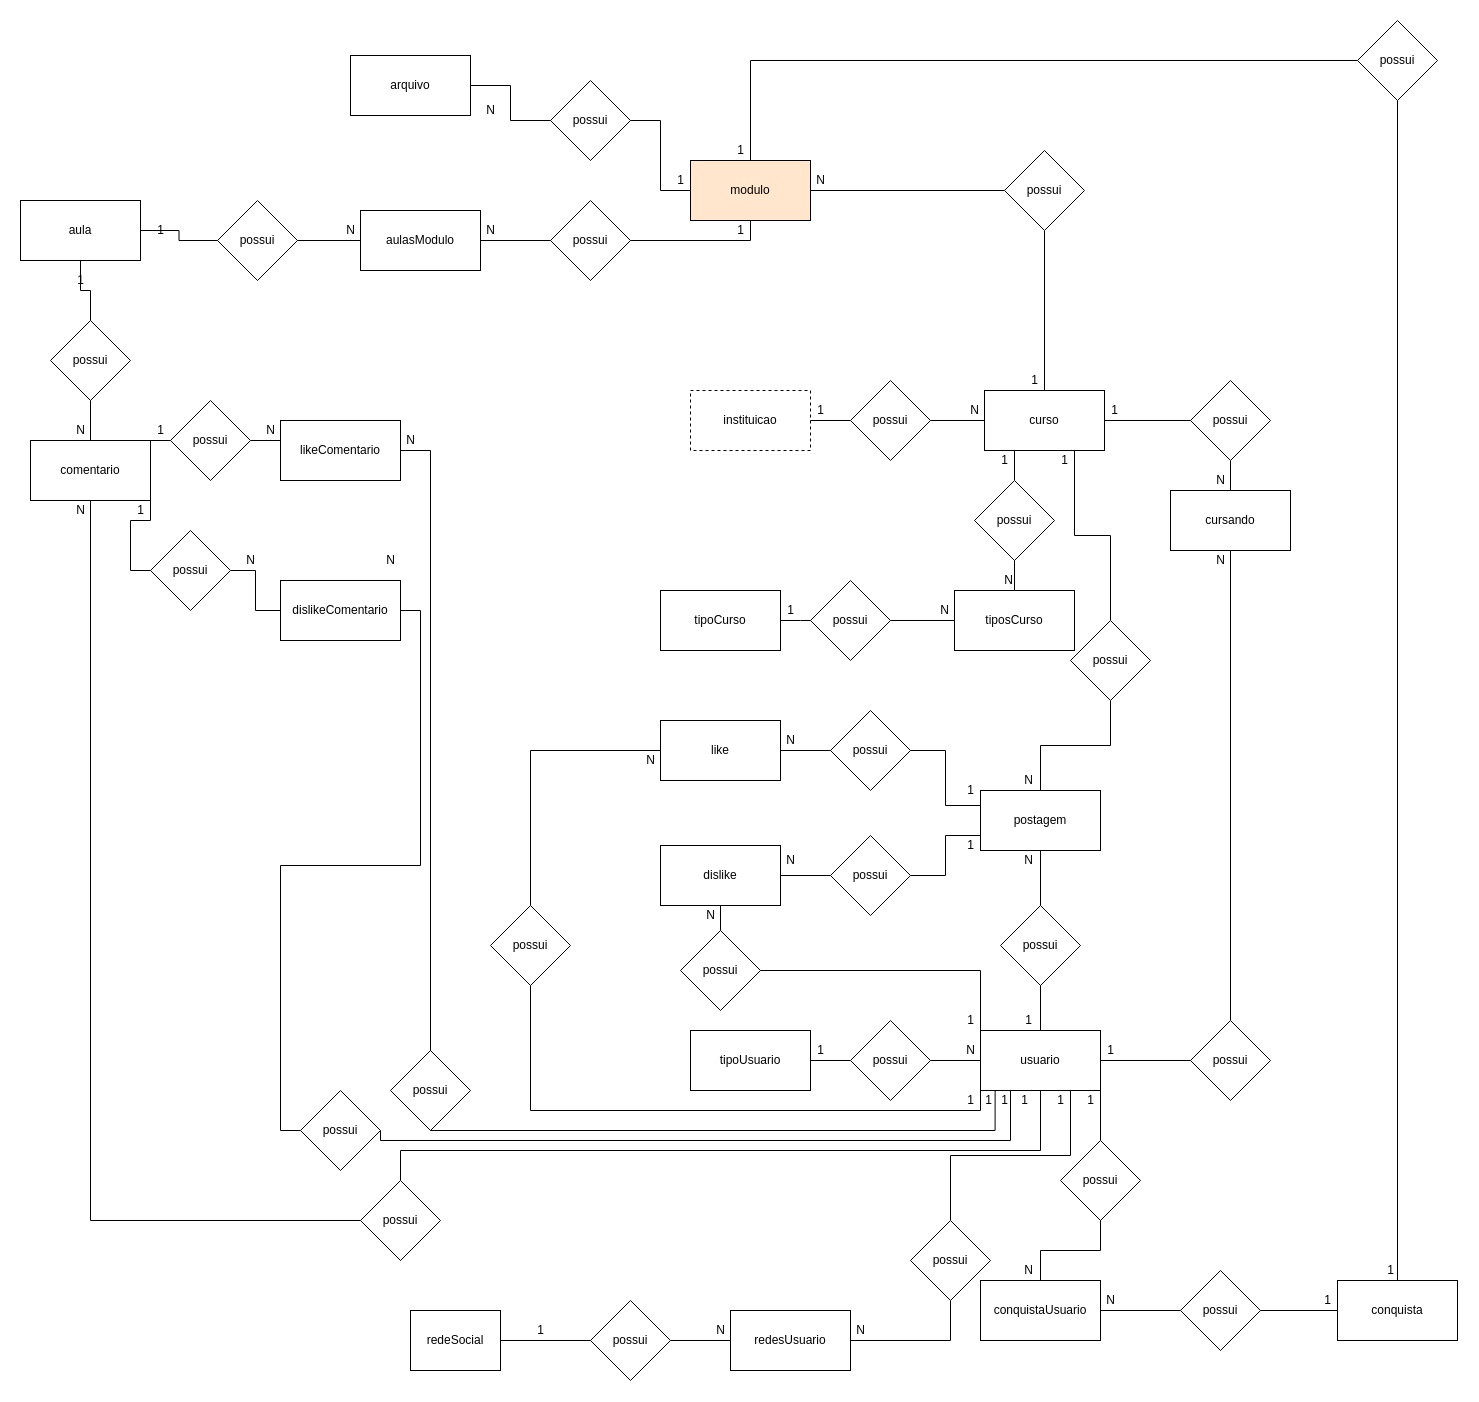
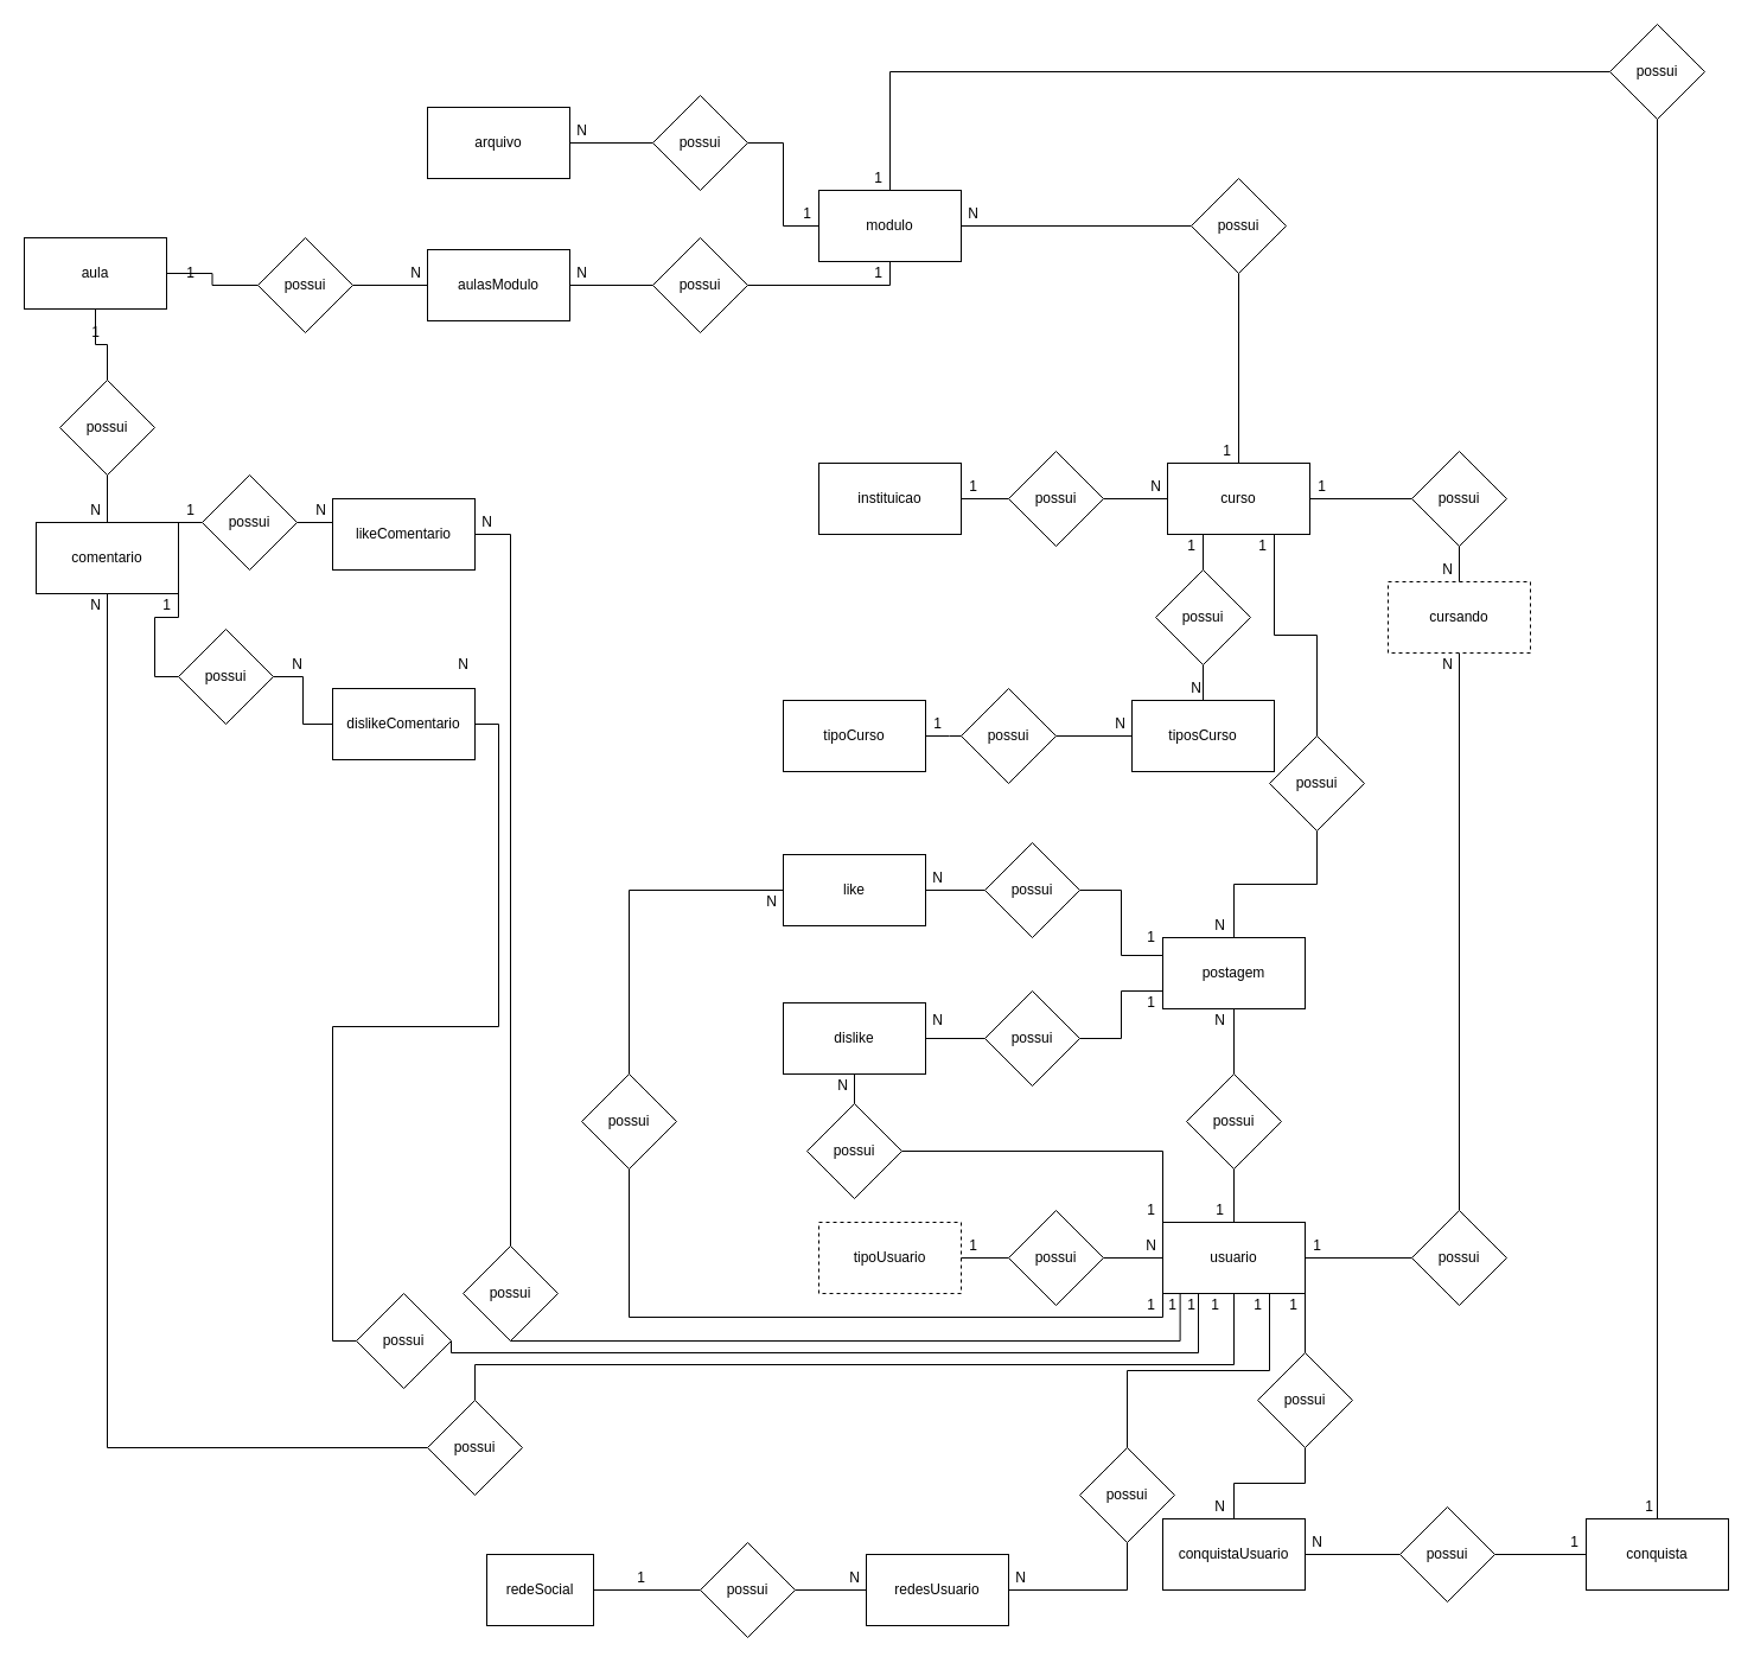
- <mxCell id="121" value="arquivo" style="whiteSpace=wrap;html=1;" parent="1" vertex="1"><mxGeometry x="350" y="55" width="120" height="60" as="geometry" /></mxCell>
+ <mxCell id="121" value="arquivo" style="whiteSpace=wrap;html=1;" parent="1" vertex="1"><mxGeometry x="360" y="90" width="120" height="60" as="geometry" /></mxCell>
- <mxCell id="27" value="modulo" style="rounded=0;whiteSpace=wrap;html=1;strokeWidth=1;fillColor=#ffe6cc;" parent="1" vertex="1"><mxGeometry x="690" y="160" width="120" height="60" as="geometry" /></mxCell>
+ <mxCell id="27" value="modulo" style="rounded=0;whiteSpace=wrap;html=1;strokeWidth=1;" parent="1" vertex="1"><mxGeometry x="690" y="160" width="120" height="60" as="geometry" /></mxCell>
- <mxCell id="9" value="instituicao" style="rounded=0;whiteSpace=wrap;html=1;dashed=1;" parent="1" vertex="1"><mxGeometry x="690" y="390" width="120" height="60" as="geometry" /></mxCell>
+ <mxCell id="9" value="instituicao" style="rounded=0;whiteSpace=wrap;html=1;" parent="1" vertex="1"><mxGeometry x="690" y="390" width="120" height="60" as="geometry" /></mxCell>
- <mxCell id="17" value="cursando" style="rounded=0;whiteSpace=wrap;html=1;" parent="1" vertex="1"><mxGeometry x="1170" y="490" width="120" height="60" as="geometry" /></mxCell>
+ <mxCell id="17" value="cursando" style="rounded=0;whiteSpace=wrap;html=1;dashed=1;" parent="1" vertex="1"><mxGeometry x="1170" y="490" width="120" height="60" as="geometry" /></mxCell>
- <mxCell id="3" value="tipoUsuario" style="rounded=0;whiteSpace=wrap;html=1;" parent="1" vertex="1"><mxGeometry x="690" y="1030" width="120" height="60" as="geometry" /></mxCell>
+ <mxCell id="3" value="tipoUsuario" style="rounded=0;whiteSpace=wrap;html=1;dashed=1;" parent="1" vertex="1"><mxGeometry x="690" y="1030" width="120" height="60" as="geometry" /></mxCell>
